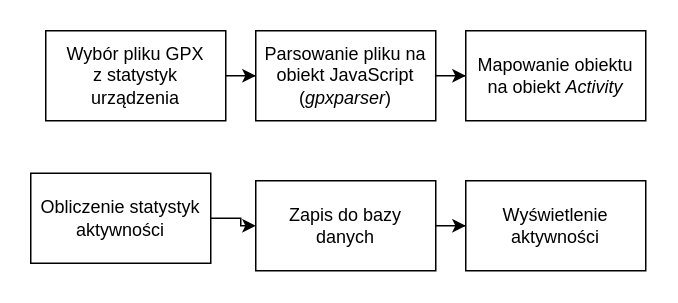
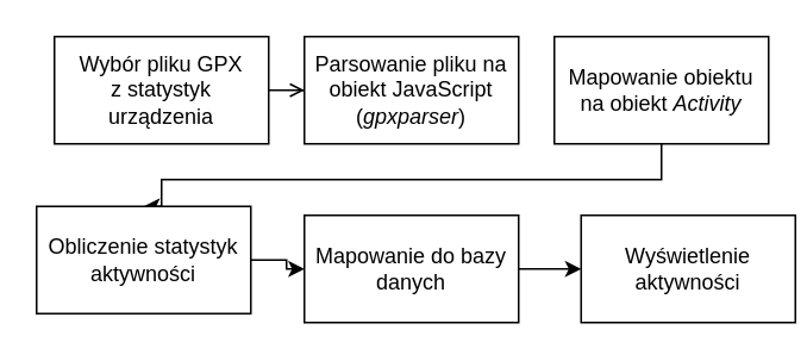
- <mxCell id="2" style="edgeStyle=orthogonalEdgeStyle;rounded=0;orthogonalLoop=1;jettySize=auto;html=1;entryX=0;entryY=0.5;entryDx=0;entryDy=0;" edge="1" parent="1" source="3" target="5"><mxGeometry relative="1" as="geometry"><mxPoint x="190" y="150" as="targetPoint" /></mxGeometry></mxCell>
+ <mxCell id="2" style="edgeStyle=orthogonalEdgeStyle;rounded=0;orthogonalLoop=1;jettySize=auto;html=1;entryX=0;entryY=0.5;entryDx=0;entryDy=0;endArrow=open;" edge="1" parent="1" source="3" target="5"><mxGeometry relative="1" as="geometry"><mxPoint x="190" y="150" as="targetPoint" /></mxGeometry></mxCell>
- <mxCell id="4" style="edgeStyle=orthogonalEdgeStyle;rounded=0;orthogonalLoop=1;jettySize=auto;html=1;" edge="1" parent="1" source="5" target="7"><mxGeometry relative="1" as="geometry" /></mxCell>
+ <mxCell id="6" style="edgeStyle=orthogonalEdgeStyle;rounded=0;orthogonalLoop=1;jettySize=auto;html=1;entryX=0.5;entryY=0;entryDx=0;entryDy=0;" edge="1" parent="1" source="7" target="12"><mxGeometry relative="1" as="geometry"><Array as="points"><mxPoint x="370" y="100" /><mxPoint x="90" y="100" /></Array></mxGeometry></mxCell>
- <mxCell id="9" value="Zapis do bazy&lt;br&gt;danych" style="rounded=0;whiteSpace=wrap;html=1;" vertex="1" parent="1"><mxGeometry x="170" y="120" width="120" height="60" as="geometry" /></mxCell>
+ <mxCell id="9" value="Mapowanie do bazy&lt;br&gt;danych" style="rounded=0;whiteSpace=wrap;html=1;" vertex="1" parent="1"><mxGeometry x="170" y="120" width="120" height="60" as="geometry" /></mxCell>
- <mxCell id="10" value="Wyświetlenie aktywności" style="rounded=0;whiteSpace=wrap;html=1;" vertex="1" parent="1"><mxGeometry x="310" y="120" width="120" height="60" as="geometry" /></mxCell>
+ <mxCell id="10" value="Wyświetlenie aktywności" style="rounded=0;whiteSpace=wrap;html=1;" vertex="1" parent="1"><mxGeometry x="325" y="120" width="120" height="60" as="geometry" /></mxCell>
